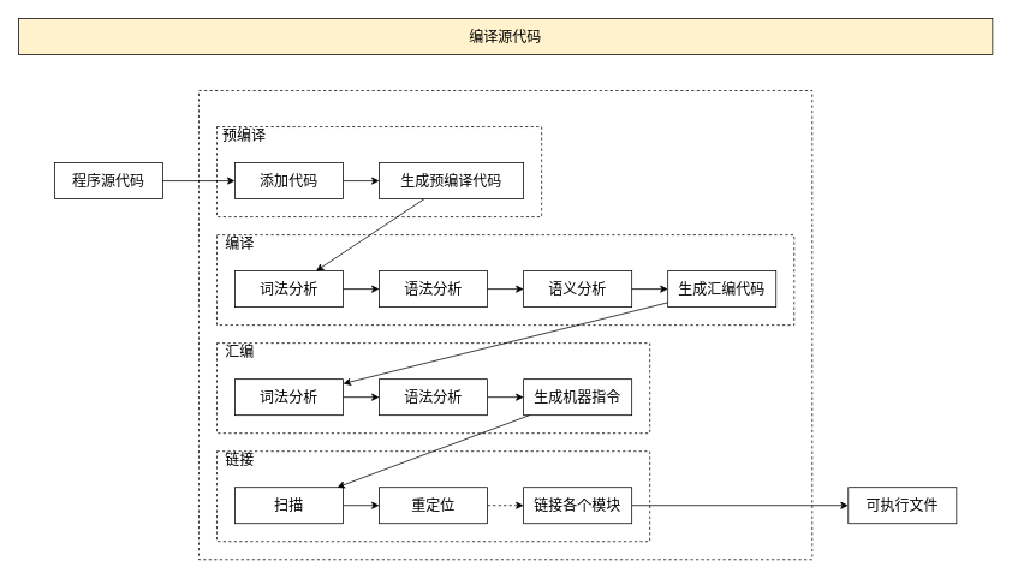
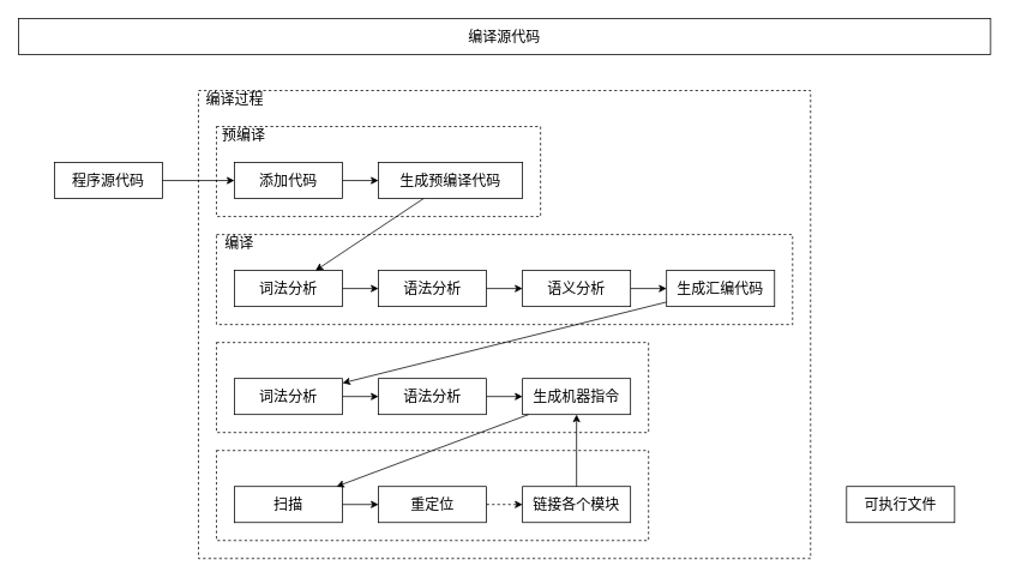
- <mxCell id="39" value="编译源代码" style="rounded=0;whiteSpace=wrap;html=1;fontSize=16;fillColor=#fff2cc;" vertex="1" parent="1"><mxGeometry x="20" y="20" width="1080" height="40" as="geometry" /></mxCell>
+ <mxCell id="39" value="编译源代码" style="rounded=0;whiteSpace=wrap;html=1;fontSize=16;" vertex="1" parent="1"><mxGeometry x="20" y="20" width="1080" height="40" as="geometry" /></mxCell>
+ <mxCell id="24" value="&lt;span style=&quot;font-size: 16px;&quot;&gt;编译过程&lt;/span&gt;" style="text;html=1;align=center;verticalAlign=middle;resizable=0;points=[];autosize=1;strokeColor=none;fillColor=none;fontSize=16;" vertex="1" parent="1"><mxGeometry x="220" y="100" width="80" height="20" as="geometry" /></mxCell>
- <mxCell id="30" value="&lt;span style=&quot;font-size: 16px;&quot;&gt;汇编&lt;/span&gt;" style="text;html=1;align=center;verticalAlign=middle;resizable=0;points=[];autosize=1;strokeColor=none;fillColor=none;fontSize=16;" vertex="1" parent="1"><mxGeometry x="240" y="380" width="50" height="20" as="geometry" /></mxCell>
- <mxCell id="31" value="&lt;span style=&quot;font-size: 16px;&quot;&gt;链接&lt;/span&gt;" style="text;html=1;align=center;verticalAlign=middle;resizable=0;points=[];autosize=1;strokeColor=none;fillColor=none;fontSize=16;" vertex="1" parent="1"><mxGeometry x="240" y="500" width="50" height="20" as="geometry" /></mxCell>
- <mxCell id="9" value="" style="endArrow=classic;html=1;rounded=0;fontSize=16;" parent="1" source="15" target="23" edge="1"><mxGeometry width="50" height="50" relative="1" as="geometry"><mxPoint x="790" y="-60" as="sourcePoint" /><mxPoint x="910" y="0" as="targetPoint" /></mxGeometry></mxCell>
+ <mxCell id="9" value="" style="endArrow=classic;html=1;rounded=0;fontSize=16;" parent="1" source="15" target="14" edge="1"><mxGeometry width="50" height="50" relative="1" as="geometry"><mxPoint x="790" y="-60" as="sourcePoint" /><mxPoint x="910" y="0" as="targetPoint" /></mxGeometry></mxCell>
